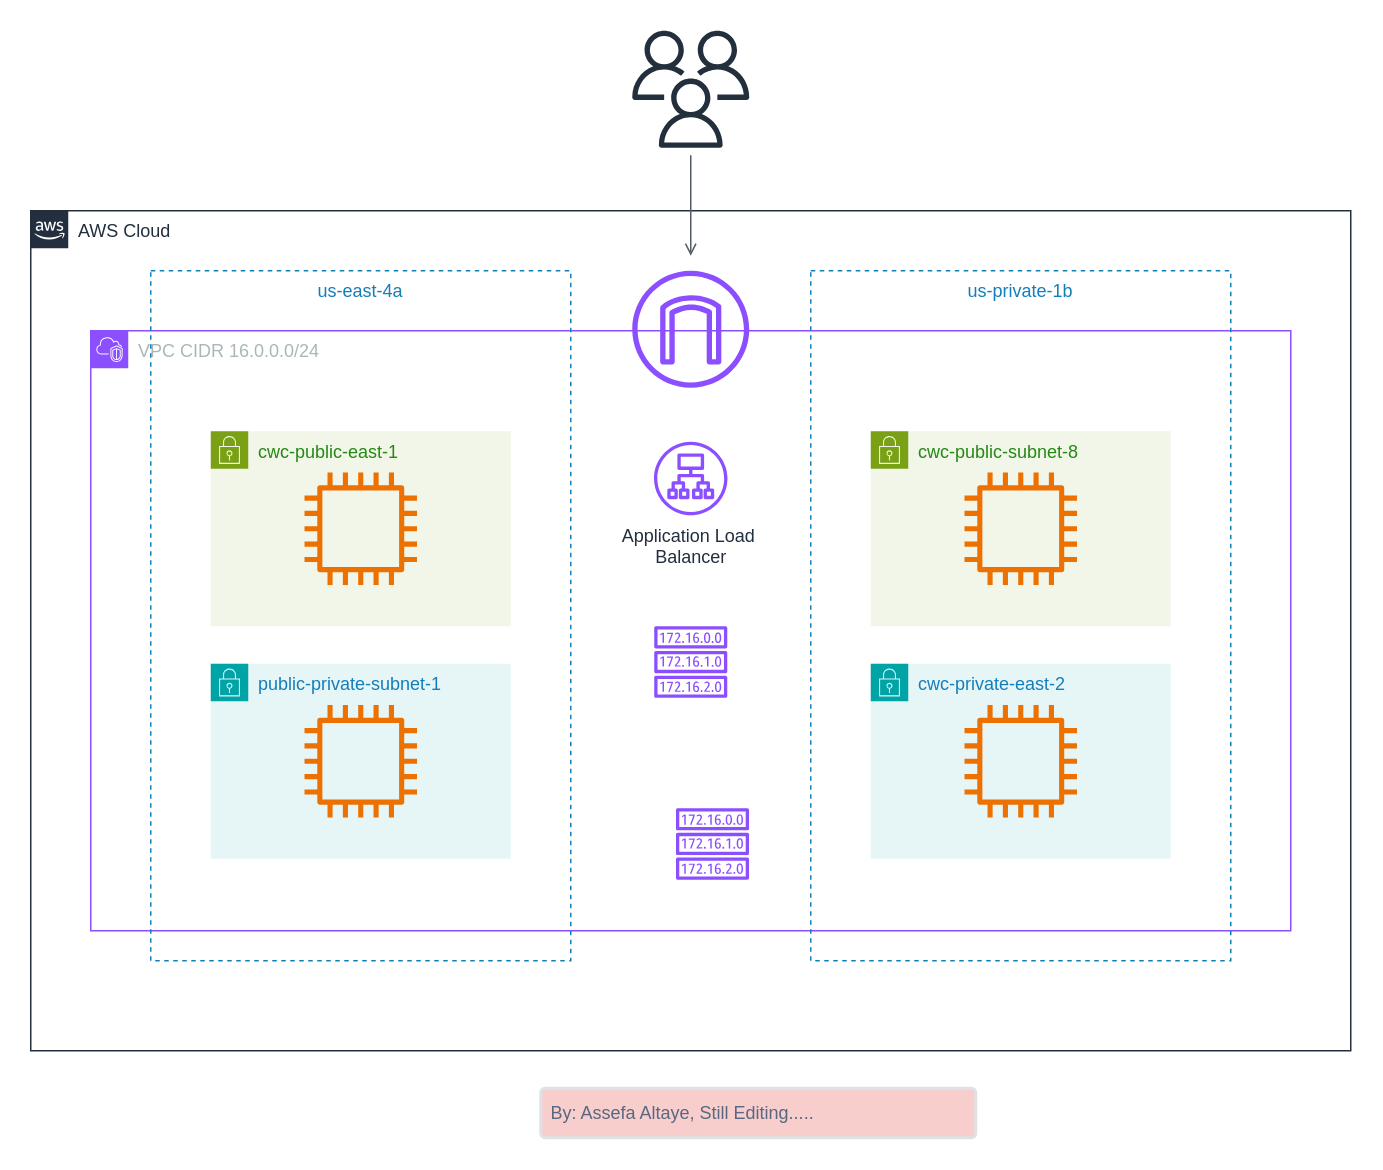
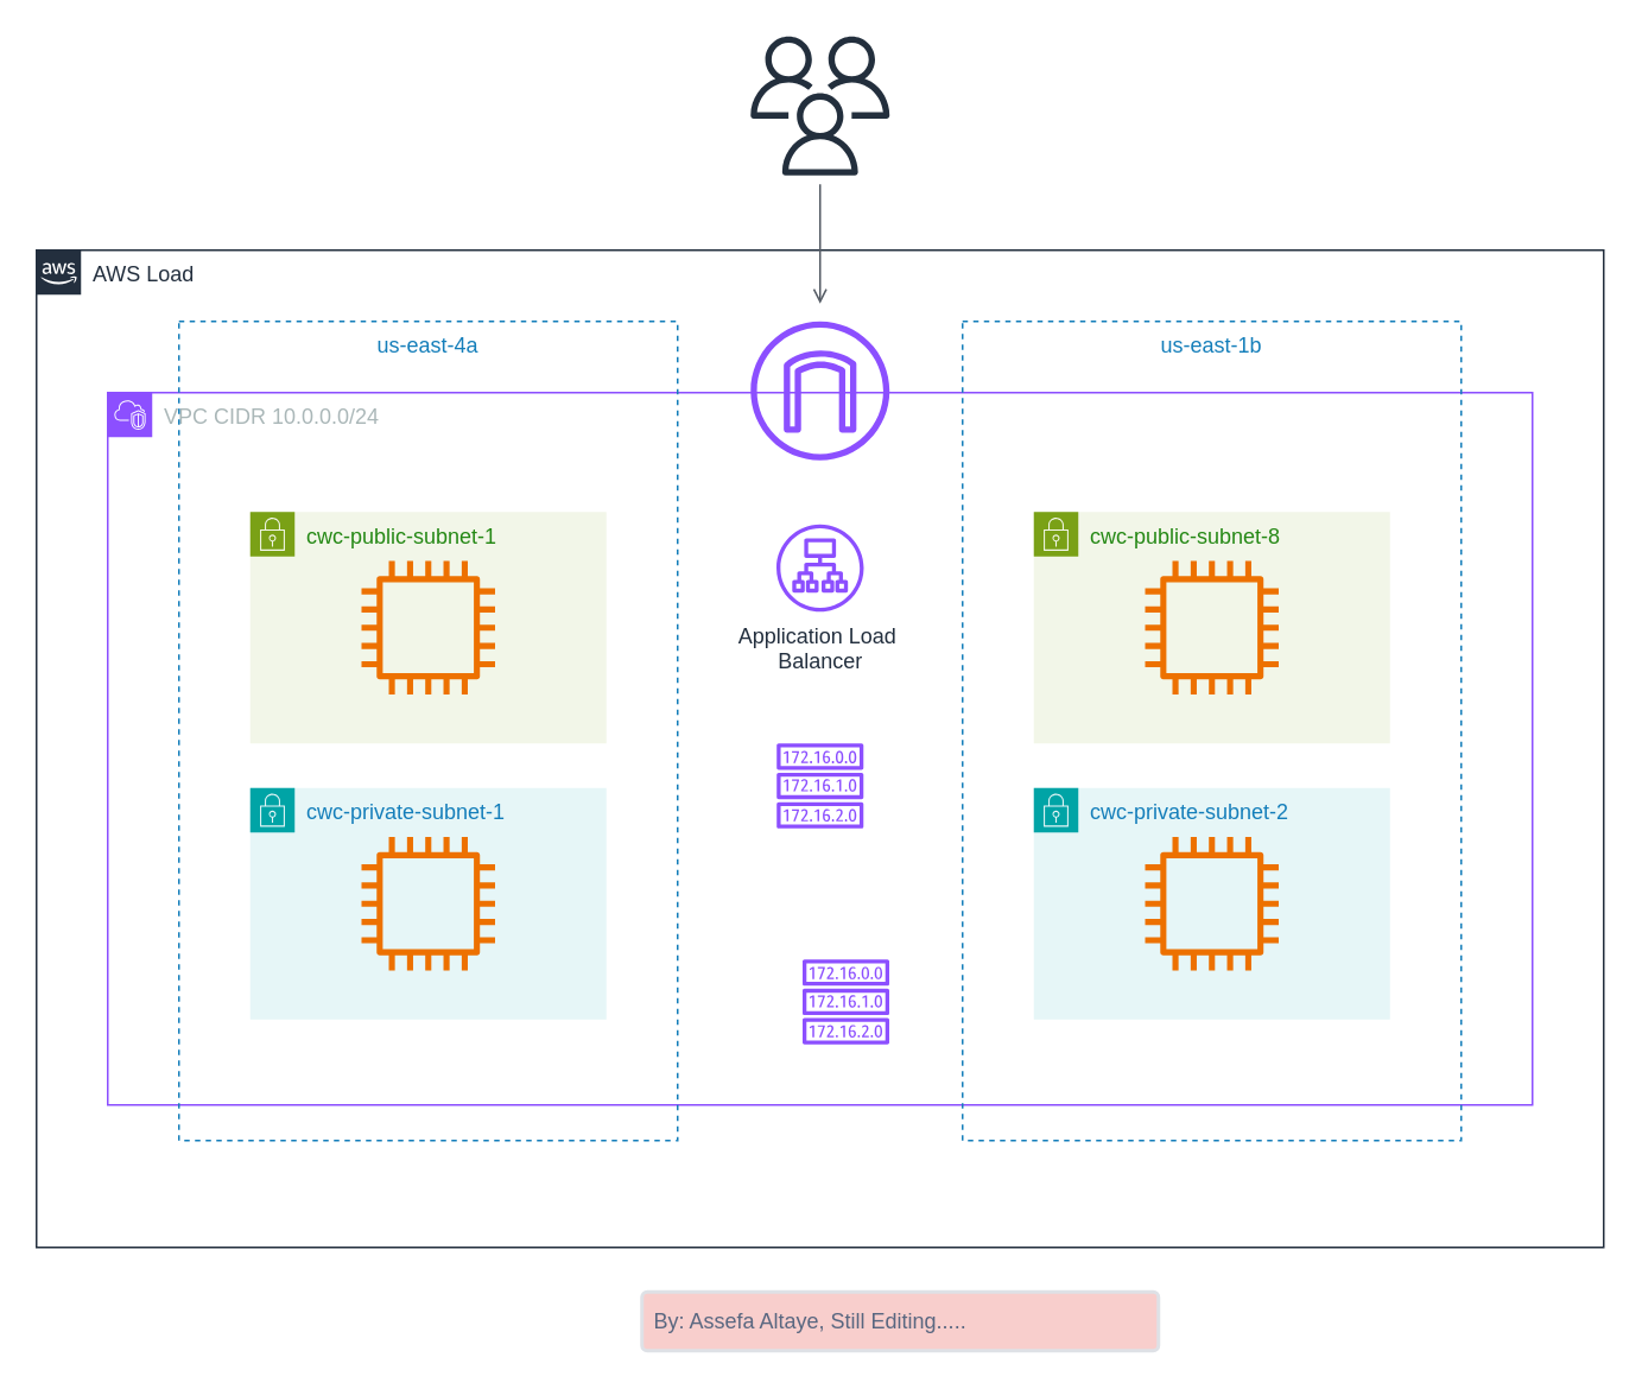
- <mxCell id="18" value="AWS Cloud" style="points=[[0,0],[0.25,0],[0.5,0],[0.75,0],[1,0],[1,0.25],[1,0.5],[1,0.75],[1,1],[0.75,1],[0.5,1],[0.25,1],[0,1],[0,0.75],[0,0.5],[0,0.25]];outlineConnect=0;gradientColor=none;html=1;whiteSpace=wrap;fontSize=12;fontStyle=0;container=1;pointerEvents=0;collapsible=0;recursiveResize=0;shape=mxgraph.aws4.group;grIcon=mxgraph.aws4.group_aws_cloud_alt;strokeColor=#232F3E;fillColor=none;verticalAlign=top;align=left;spacingLeft=30;fontColor=#232F3E;dashed=0;" vertex="1" parent="1"><mxGeometry x="20" y="140" width="880" height="560" as="geometry" /></mxCell>
+ <mxCell id="18" value="AWS Load" style="points=[[0,0],[0.25,0],[0.5,0],[0.75,0],[1,0],[1,0.25],[1,0.5],[1,0.75],[1,1],[0.75,1],[0.5,1],[0.25,1],[0,1],[0,0.75],[0,0.5],[0,0.25]];outlineConnect=0;gradientColor=none;html=1;whiteSpace=wrap;fontSize=12;fontStyle=0;container=1;pointerEvents=0;collapsible=0;recursiveResize=0;shape=mxgraph.aws4.group;grIcon=mxgraph.aws4.group_aws_cloud_alt;strokeColor=#232F3E;fillColor=none;verticalAlign=top;align=left;spacingLeft=30;fontColor=#232F3E;dashed=0;" vertex="1" parent="1"><mxGeometry x="20" y="140" width="880" height="560" as="geometry" /></mxCell>
- <mxCell id="5" value="us-private-1b" style="fillColor=none;strokeColor=#147EBA;dashed=1;verticalAlign=top;fontStyle=0;fontColor=#147EBA;whiteSpace=wrap;html=1;" vertex="1" parent="4"><mxGeometry x="480" y="-40" width="280" height="460" as="geometry" /></mxCell>
+ <mxCell id="5" value="us-east-1b" style="fillColor=none;strokeColor=#147EBA;dashed=1;verticalAlign=top;fontStyle=0;fontColor=#147EBA;whiteSpace=wrap;html=1;" vertex="1" parent="4"><mxGeometry x="480" y="-40" width="280" height="460" as="geometry" /></mxCell>
- <mxCell id="4" value="VPC CIDR 16.0.0.0/24" style="points=[[0,0],[0.25,0],[0.5,0],[0.75,0],[1,0],[1,0.25],[1,0.5],[1,0.75],[1,1],[0.75,1],[0.5,1],[0.25,1],[0,1],[0,0.75],[0,0.5],[0,0.25]];outlineConnect=0;gradientColor=none;html=1;whiteSpace=wrap;fontSize=12;fontStyle=0;container=1;pointerEvents=0;collapsible=0;recursiveResize=0;shape=mxgraph.aws4.group;grIcon=mxgraph.aws4.group_vpc2;strokeColor=#8C4FFF;fillColor=none;verticalAlign=top;align=left;spacingLeft=30;fontColor=#AAB7B8;dashed=0;" vertex="1" parent="1"><mxGeometry x="60" y="220" width="800" height="400" as="geometry" /></mxCell>
+ <mxCell id="4" value="VPC CIDR 10.0.0.0/24" style="points=[[0,0],[0.25,0],[0.5,0],[0.75,0],[1,0],[1,0.25],[1,0.5],[1,0.75],[1,1],[0.75,1],[0.5,1],[0.25,1],[0,1],[0,0.75],[0,0.5],[0,0.25]];outlineConnect=0;gradientColor=none;html=1;whiteSpace=wrap;fontSize=12;fontStyle=0;container=1;pointerEvents=0;collapsible=0;recursiveResize=0;shape=mxgraph.aws4.group;grIcon=mxgraph.aws4.group_vpc2;strokeColor=#8C4FFF;fillColor=none;verticalAlign=top;align=left;spacingLeft=30;fontColor=#AAB7B8;dashed=0;" vertex="1" parent="1"><mxGeometry x="60" y="220" width="800" height="400" as="geometry" /></mxCell>
- <mxCell id="9" value="cwc-public-east-1" style="points=[[0,0],[0.25,0],[0.5,0],[0.75,0],[1,0],[1,0.25],[1,0.5],[1,0.75],[1,1],[0.75,1],[0.5,1],[0.25,1],[0,1],[0,0.75],[0,0.5],[0,0.25]];outlineConnect=0;gradientColor=none;html=1;whiteSpace=wrap;fontSize=12;fontStyle=0;container=1;pointerEvents=0;collapsible=0;recursiveResize=0;shape=mxgraph.aws4.group;grIcon=mxgraph.aws4.group_security_group;grStroke=0;strokeColor=#7AA116;fillColor=#F2F6E8;verticalAlign=top;align=left;spacingLeft=30;fontColor=#248814;dashed=0;" vertex="1" parent="4"><mxGeometry x="80" y="67" width="200" height="130" as="geometry" /></mxCell>
+ <mxCell id="9" value="cwc-public-subnet-1" style="points=[[0,0],[0.25,0],[0.5,0],[0.75,0],[1,0],[1,0.25],[1,0.5],[1,0.75],[1,1],[0.75,1],[0.5,1],[0.25,1],[0,1],[0,0.75],[0,0.5],[0,0.25]];outlineConnect=0;gradientColor=none;html=1;whiteSpace=wrap;fontSize=12;fontStyle=0;container=1;pointerEvents=0;collapsible=0;recursiveResize=0;shape=mxgraph.aws4.group;grIcon=mxgraph.aws4.group_security_group;grStroke=0;strokeColor=#7AA116;fillColor=#F2F6E8;verticalAlign=top;align=left;spacingLeft=30;fontColor=#248814;dashed=0;" vertex="1" parent="4"><mxGeometry x="80" y="67" width="200" height="130" as="geometry" /></mxCell>
- <mxCell id="10" value="public-private-subnet-1" style="points=[[0,0],[0.25,0],[0.5,0],[0.75,0],[1,0],[1,0.25],[1,0.5],[1,0.75],[1,1],[0.75,1],[0.5,1],[0.25,1],[0,1],[0,0.75],[0,0.5],[0,0.25]];outlineConnect=0;gradientColor=none;html=1;whiteSpace=wrap;fontSize=12;fontStyle=0;container=1;pointerEvents=0;collapsible=0;recursiveResize=0;shape=mxgraph.aws4.group;grIcon=mxgraph.aws4.group_security_group;grStroke=0;strokeColor=#00A4A6;fillColor=#E6F6F7;verticalAlign=top;align=left;spacingLeft=30;fontColor=#147EBA;dashed=0;" vertex="1" parent="4"><mxGeometry x="80" y="222" width="200" height="130" as="geometry" /></mxCell>
+ <mxCell id="10" value="cwc-private-subnet-1" style="points=[[0,0],[0.25,0],[0.5,0],[0.75,0],[1,0],[1,0.25],[1,0.5],[1,0.75],[1,1],[0.75,1],[0.5,1],[0.25,1],[0,1],[0,0.75],[0,0.5],[0,0.25]];outlineConnect=0;gradientColor=none;html=1;whiteSpace=wrap;fontSize=12;fontStyle=0;container=1;pointerEvents=0;collapsible=0;recursiveResize=0;shape=mxgraph.aws4.group;grIcon=mxgraph.aws4.group_security_group;grStroke=0;strokeColor=#00A4A6;fillColor=#E6F6F7;verticalAlign=top;align=left;spacingLeft=30;fontColor=#147EBA;dashed=0;" vertex="1" parent="4"><mxGeometry x="80" y="222" width="200" height="130" as="geometry" /></mxCell>
- <mxCell id="12" value="cwc-private-east-2" style="points=[[0,0],[0.25,0],[0.5,0],[0.75,0],[1,0],[1,0.25],[1,0.5],[1,0.75],[1,1],[0.75,1],[0.5,1],[0.25,1],[0,1],[0,0.75],[0,0.5],[0,0.25]];outlineConnect=0;gradientColor=none;html=1;whiteSpace=wrap;fontSize=12;fontStyle=0;container=1;pointerEvents=0;collapsible=0;recursiveResize=0;shape=mxgraph.aws4.group;grIcon=mxgraph.aws4.group_security_group;grStroke=0;strokeColor=#00A4A6;fillColor=#E6F6F7;verticalAlign=top;align=left;spacingLeft=30;fontColor=#147EBA;dashed=0;" vertex="1" parent="4"><mxGeometry x="520" y="222" width="200" height="130" as="geometry" /></mxCell>
+ <mxCell id="12" value="cwc-private-subnet-2" style="points=[[0,0],[0.25,0],[0.5,0],[0.75,0],[1,0],[1,0.25],[1,0.5],[1,0.75],[1,1],[0.75,1],[0.5,1],[0.25,1],[0,1],[0,0.75],[0,0.5],[0,0.25]];outlineConnect=0;gradientColor=none;html=1;whiteSpace=wrap;fontSize=12;fontStyle=0;container=1;pointerEvents=0;collapsible=0;recursiveResize=0;shape=mxgraph.aws4.group;grIcon=mxgraph.aws4.group_security_group;grStroke=0;strokeColor=#00A4A6;fillColor=#E6F6F7;verticalAlign=top;align=left;spacingLeft=30;fontColor=#147EBA;dashed=0;" vertex="1" parent="4"><mxGeometry x="520" y="222" width="200" height="130" as="geometry" /></mxCell>
